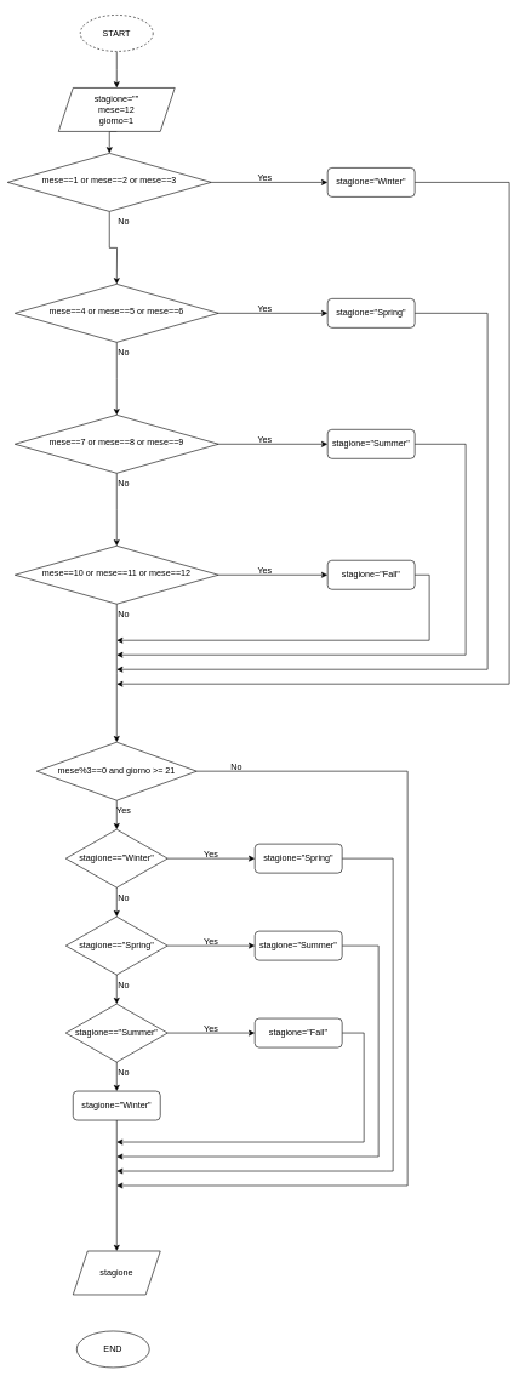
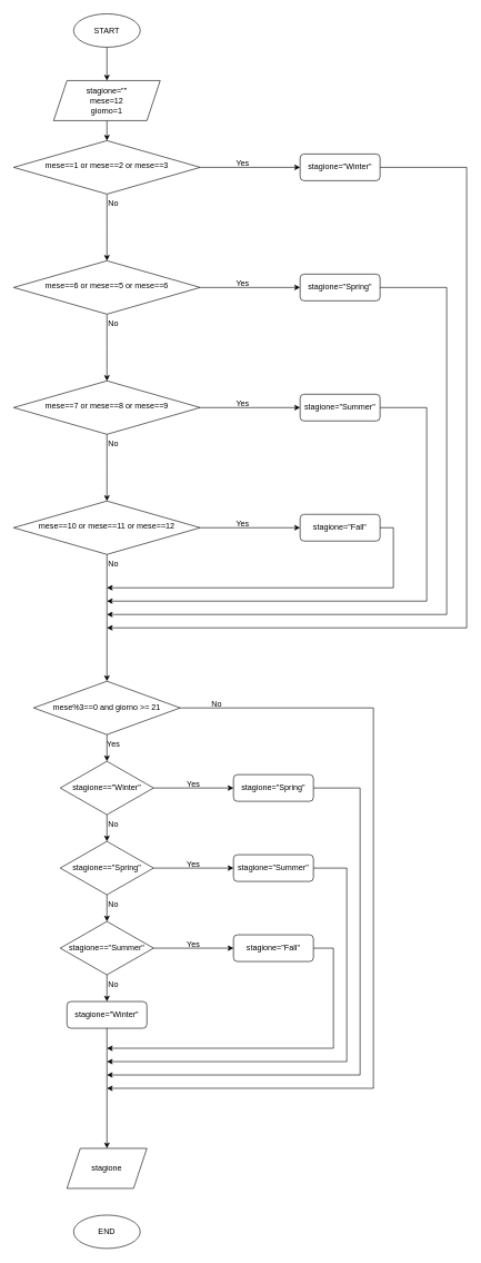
- <mxCell id="9" value="START" style="ellipse;whiteSpace=wrap;html=1;dashed=1;" vertex="1" parent="1"><mxGeometry x="110" y="20" width="100" height="50" as="geometry" /></mxCell>
+ <mxCell id="9" value="START" style="ellipse;whiteSpace=wrap;html=1;" vertex="1" parent="1"><mxGeometry x="110" y="20" width="100" height="50" as="geometry" /></mxCell>
- <mxCell id="5" value="mese==1 or mese==2 or mese==3" style="rhombus;whiteSpace=wrap;html=1;shadow=0;fontFamily=Helvetica;fontSize=12;align=center;strokeWidth=1;spacing=6;spacingTop=-4;" parent="1" vertex="1"><mxGeometry x="10" y="210" width="280" height="80" as="geometry" /></mxCell>
+ <mxCell id="5" value="mese==1 or mese==2 or mese==3" style="rhombus;whiteSpace=wrap;html=1;shadow=0;fontFamily=Helvetica;fontSize=12;align=center;strokeWidth=1;spacing=6;spacingTop=-4;" parent="1" vertex="1"><mxGeometry x="20" y="210" width="280" height="80" as="geometry" /></mxCell>
- <mxCell id="15" value="mese==4 or mese==5 or mese==6" style="rhombus;whiteSpace=wrap;html=1;shadow=0;fontFamily=Helvetica;fontSize=12;align=center;strokeWidth=1;spacing=6;spacingTop=-4;" vertex="1" parent="1"><mxGeometry x="20" y="390" width="280" height="80" as="geometry" /></mxCell>
+ <mxCell id="15" value="mese==6 or mese==5 or mese==6" style="rhombus;whiteSpace=wrap;html=1;shadow=0;fontFamily=Helvetica;fontSize=12;align=center;strokeWidth=1;spacing=6;spacingTop=-4;" vertex="1" parent="1"><mxGeometry x="20" y="390" width="280" height="80" as="geometry" /></mxCell>
- <mxCell id="62" value="END" style="ellipse;whiteSpace=wrap;html=1;" vertex="1" parent="1"><mxGeometry x="105" y="1830" width="100" height="50" as="geometry" /></mxCell>
+ <mxCell id="62" value="END" style="ellipse;whiteSpace=wrap;html=1;" vertex="1" parent="1"><mxGeometry x="110" y="1820" width="100" height="50" as="geometry" /></mxCell>
